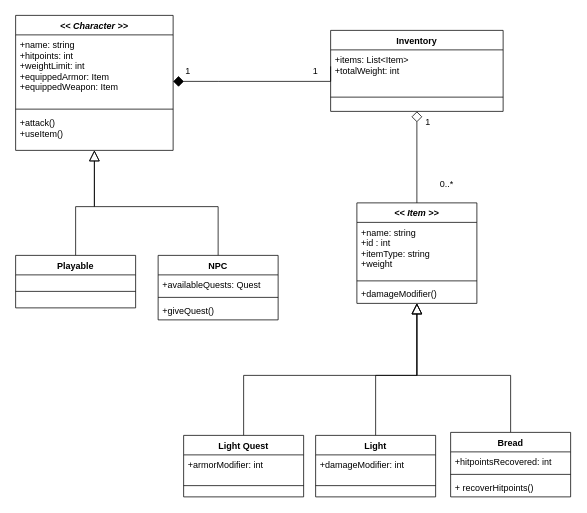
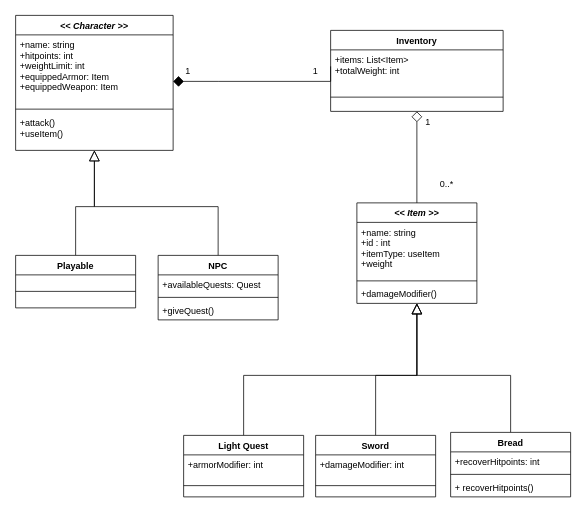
- <mxCell id="19" value="+name: string&#10;+id : int&#10;+itemType: string&#10;+weight" style="text;strokeColor=none;fillColor=none;align=left;verticalAlign=top;spacingLeft=4;spacingRight=4;overflow=hidden;rotatable=0;points=[[0,0.5],[1,0.5]];portConstraint=eastwest;" vertex="1" parent="18"><mxGeometry y="26" width="160" height="74" as="geometry" /></mxCell>
+ <mxCell id="19" value="+name: string&#10;+id : int&#10;+itemType: useItem&#10;+weight" style="text;strokeColor=none;fillColor=none;align=left;verticalAlign=top;spacingLeft=4;spacingRight=4;overflow=hidden;rotatable=0;points=[[0,0.5],[1,0.5]];portConstraint=eastwest;" vertex="1" parent="18"><mxGeometry y="26" width="160" height="74" as="geometry" /></mxCell>
- <mxCell id="28" value="Light" style="swimlane;fontStyle=1;align=center;verticalAlign=top;childLayout=stackLayout;horizontal=1;startSize=26;horizontalStack=0;resizeParent=1;resizeParentMax=0;resizeLast=0;collapsible=1;marginBottom=0;" vertex="1" parent="1"><mxGeometry x="420" y="580" width="160" height="82" as="geometry" /></mxCell>
+ <mxCell id="28" value="Sword" style="swimlane;fontStyle=1;align=center;verticalAlign=top;childLayout=stackLayout;horizontal=1;startSize=26;horizontalStack=0;resizeParent=1;resizeParentMax=0;resizeLast=0;collapsible=1;marginBottom=0;" vertex="1" parent="1"><mxGeometry x="420" y="580" width="160" height="82" as="geometry" /></mxCell>
- <mxCell id="33" value="+hitpointsRecovered: int" style="text;strokeColor=none;fillColor=none;align=left;verticalAlign=top;spacingLeft=4;spacingRight=4;overflow=hidden;rotatable=0;points=[[0,0.5],[1,0.5]];portConstraint=eastwest;" vertex="1" parent="32"><mxGeometry y="26" width="160" height="26" as="geometry" /></mxCell>
+ <mxCell id="33" value="+recoverHitpoints: int" style="text;strokeColor=none;fillColor=none;align=left;verticalAlign=top;spacingLeft=4;spacingRight=4;overflow=hidden;rotatable=0;points=[[0,0.5],[1,0.5]];portConstraint=eastwest;" vertex="1" parent="32"><mxGeometry y="26" width="160" height="26" as="geometry" /></mxCell>
